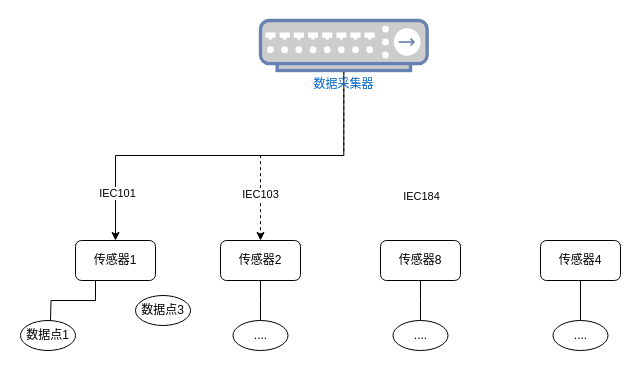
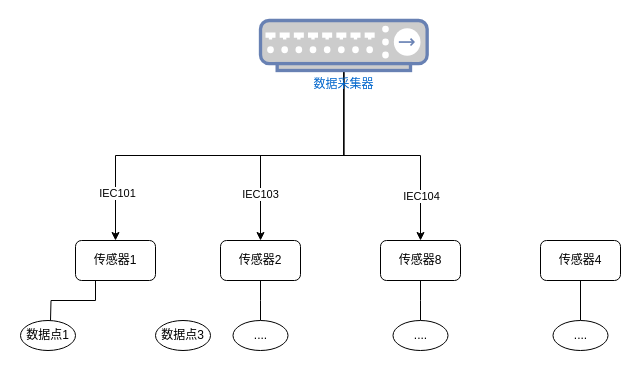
+ <mxCell id="6" style="edgeStyle=orthogonalEdgeStyle;rounded=0;orthogonalLoop=1;jettySize=auto;html=1;exitX=0.5;exitY=1;exitDx=0;exitDy=0;exitPerimeter=0;entryX=0.5;entryY=0;entryDx=0;entryDy=0;" edge="1" parent="1" source="7" target="13"><mxGeometry relative="1" as="geometry"><mxPoint x="440" y="240" as="targetPoint" /></mxGeometry></mxCell>
- <mxCell id="16" value="IEC184" style="edgeLabel;html=1;align=center;verticalAlign=middle;resizable=0;points=[];" vertex="1" connectable="0" parent="1"><mxGeometry x="420" y="195" as="geometry" /></mxCell>
+ <mxCell id="16" value="IEC104" style="edgeLabel;html=1;align=center;verticalAlign=middle;resizable=0;points=[];" vertex="1" connectable="0" parent="1"><mxGeometry x="420" y="195" as="geometry" /></mxCell>
- <mxCell id="4" style="edgeStyle=orthogonalEdgeStyle;rounded=0;orthogonalLoop=1;jettySize=auto;html=1;exitX=0.5;exitY=1;exitDx=0;exitDy=0;exitPerimeter=0;entryX=0.5;entryY=0;entryDx=0;entryDy=0;dashed=1;" edge="1" parent="1" source="7" target="11"><mxGeometry relative="1" as="geometry"><mxPoint x="230" y="240" as="targetPoint" /></mxGeometry></mxCell>
+ <mxCell id="4" style="edgeStyle=orthogonalEdgeStyle;rounded=0;orthogonalLoop=1;jettySize=auto;html=1;exitX=0.5;exitY=1;exitDx=0;exitDy=0;exitPerimeter=0;entryX=0.5;entryY=0;entryDx=0;entryDy=0;" edge="1" parent="1" source="7" target="11"><mxGeometry relative="1" as="geometry"><mxPoint x="230" y="240" as="targetPoint" /></mxGeometry></mxCell>
- <mxCell id="18" value="数据点3" style="ellipse;whiteSpace=wrap;html=1;" vertex="1" parent="1"><mxGeometry x="135" y="295" width="55" height="30" as="geometry" /></mxCell>
+ <mxCell id="18" value="数据点3" style="ellipse;whiteSpace=wrap;html=1;" vertex="1" parent="1"><mxGeometry x="155" y="320" width="55" height="30" as="geometry" /></mxCell>
